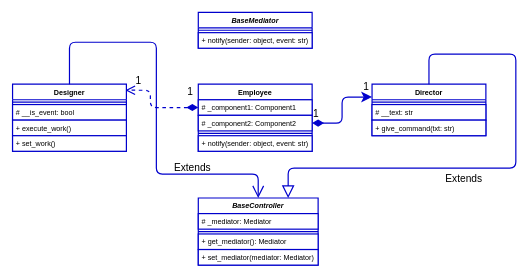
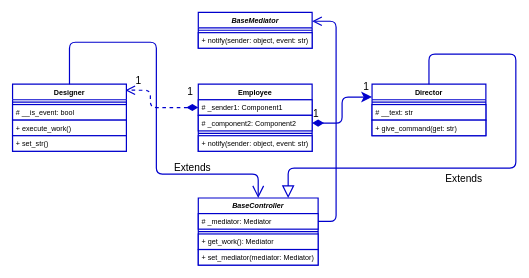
- <mxCell id="6" value="# _component1: Component1" style="text;align=left;verticalAlign=top;spacingLeft=4;spacingRight=4;overflow=hidden;rotatable=0;points=[[0,0.5],[1,0.5]];portConstraint=eastwest;fontColor=#000000;strokeColor=#0000CC;strokeWidth=2;fillColor=#FFFFFF;" parent="5" vertex="1"><mxGeometry y="26" width="190" height="26" as="geometry" /></mxCell>
+ <mxCell id="6" value="# _sender1: Component1" style="text;align=left;verticalAlign=top;spacingLeft=4;spacingRight=4;overflow=hidden;rotatable=0;points=[[0,0.5],[1,0.5]];portConstraint=eastwest;fontColor=#000000;strokeColor=#0000CC;strokeWidth=2;fillColor=#FFFFFF;" parent="5" vertex="1"><mxGeometry y="26" width="190" height="26" as="geometry" /></mxCell>
+ <mxCell id="30" value="" style="endArrow=open;endFill=1;endSize=12;html=1;labelBackgroundColor=none;strokeColor=#0000CC;strokeWidth=2;fontSize=17;fontColor=#000000;exitX=1;exitY=0.5;exitDx=0;exitDy=0;entryX=1;entryY=0.25;entryDx=0;entryDy=0;" parent="1" source="15" target="2" edge="1"><mxGeometry width="160" relative="1" as="geometry"><mxPoint x="360" y="240" as="sourcePoint" /><mxPoint x="570" y="30" as="targetPoint" /><Array as="points"><mxPoint x="560" y="369" /><mxPoint x="560" y="35" /></Array></mxGeometry></mxCell>
- <mxCell id="13" value="+ give_command(txt: str)" style="text;align=left;verticalAlign=top;spacingLeft=4;spacingRight=4;overflow=hidden;rotatable=0;points=[[0,0.5],[1,0.5]];portConstraint=eastwest;fontColor=#000000;strokeColor=#0000CC;strokeWidth=2;fillColor=#FFFFFF;" parent="10" vertex="1"><mxGeometry y="60" width="190" height="26" as="geometry" /></mxCell>
+ <mxCell id="13" value="+ give_command(get: str)" style="text;align=left;verticalAlign=top;spacingLeft=4;spacingRight=4;overflow=hidden;rotatable=0;points=[[0,0.5],[1,0.5]];portConstraint=eastwest;fontColor=#000000;strokeColor=#0000CC;strokeWidth=2;fillColor=#FFFFFF;" parent="10" vertex="1"><mxGeometry y="60" width="190" height="26" as="geometry" /></mxCell>
- <mxCell id="24" value="+ set_work()" style="text;align=left;verticalAlign=top;spacingLeft=4;spacingRight=4;overflow=hidden;rotatable=0;points=[[0,0.5],[1,0.5]];portConstraint=eastwest;fontColor=#000000;strokeColor=#0000CC;strokeWidth=2;fillColor=#FFFFFF;" vertex="1" parent="20"><mxGeometry y="86" width="190" height="26" as="geometry" /></mxCell>
+ <mxCell id="24" value="+ set_str()" style="text;align=left;verticalAlign=top;spacingLeft=4;spacingRight=4;overflow=hidden;rotatable=0;points=[[0,0.5],[1,0.5]];portConstraint=eastwest;fontColor=#000000;strokeColor=#0000CC;strokeWidth=2;fillColor=#FFFFFF;" vertex="1" parent="20"><mxGeometry y="86" width="190" height="26" as="geometry" /></mxCell>
- <mxCell id="17" value="+ get_mediator(): Mediator" style="text;align=left;verticalAlign=top;spacingLeft=4;spacingRight=4;overflow=hidden;rotatable=0;points=[[0,0.5],[1,0.5]];portConstraint=eastwest;fontColor=#000000;strokeColor=#0000CC;strokeWidth=2;fillColor=#FFFFFF;" parent="14" vertex="1"><mxGeometry y="60" width="200" height="26" as="geometry" /></mxCell>
+ <mxCell id="17" value="+ get_work(): Mediator" style="text;align=left;verticalAlign=top;spacingLeft=4;spacingRight=4;overflow=hidden;rotatable=0;points=[[0,0.5],[1,0.5]];portConstraint=eastwest;fontColor=#000000;strokeColor=#0000CC;strokeWidth=2;fillColor=#FFFFFF;" parent="14" vertex="1"><mxGeometry y="60" width="200" height="26" as="geometry" /></mxCell>
